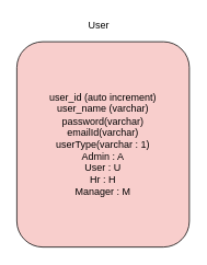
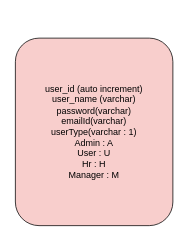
- <mxCell id="3" value="User" style="text;html=1;strokeColor=none;fillColor=none;align=center;verticalAlign=middle;whiteSpace=wrap;rounded=0;" parent="1" vertex="1"><mxGeometry x="100" y="20" width="40" height="20" as="geometry" /></mxCell>
